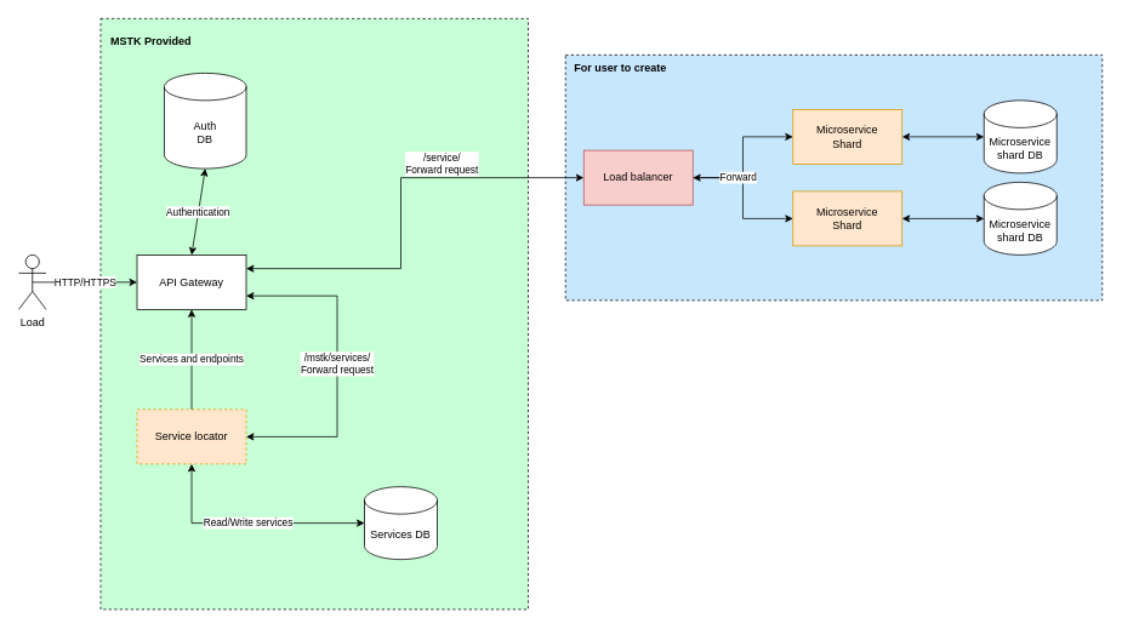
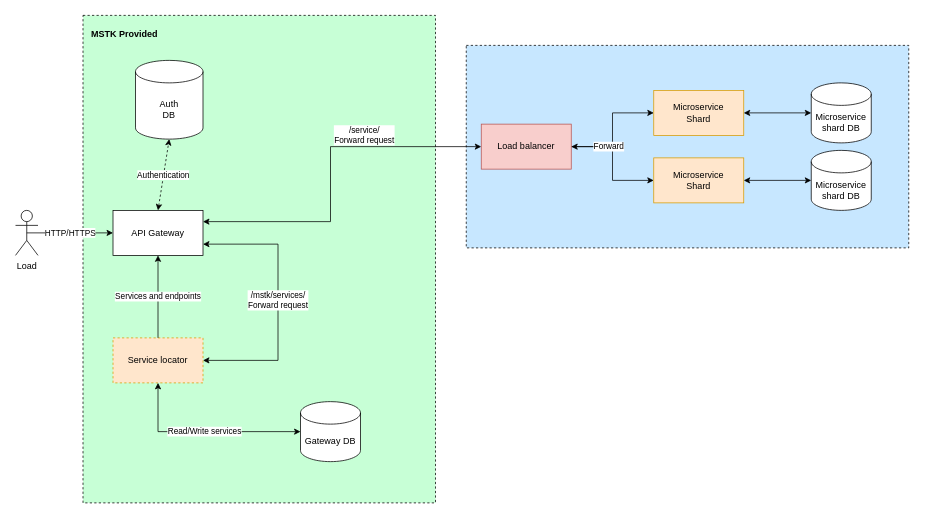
- <mxCell id="25" value="For user to create&lt;br&gt;" style="text;html=1;align=center;verticalAlign=middle;resizable=0;points=[];autosize=1;strokeColor=none;fillColor=none;fontStyle=1" parent="1" vertex="1"><mxGeometry x="621" y="60" width="120" height="30" as="geometry" /></mxCell>
- <mxCell id="7" value="Authentication" style="edgeStyle=none;rounded=0;orthogonalLoop=1;jettySize=auto;html=1;exitX=0.5;exitY=0;exitDx=0;exitDy=0;entryX=0.5;entryY=1;entryDx=0;entryDy=0;entryPerimeter=0;strokeColor=default;startArrow=classic;startFill=1;" parent="1" source="9" target="23" edge="1"><mxGeometry relative="1" as="geometry" /></mxCell>
+ <mxCell id="7" value="Authentication" style="edgeStyle=none;rounded=0;orthogonalLoop=1;jettySize=auto;html=1;exitX=0.5;exitY=0;exitDx=0;exitDy=0;entryX=0.5;entryY=1;entryDx=0;entryDy=0;entryPerimeter=0;strokeColor=default;startArrow=classic;startFill=1;dashed=1;" parent="1" source="9" target="23" edge="1"><mxGeometry relative="1" as="geometry" /></mxCell>
- <mxCell id="15" value="Services DB" style="shape=cylinder3;whiteSpace=wrap;html=1;boundedLbl=1;backgroundOutline=1;size=15;" parent="1" vertex="1"><mxGeometry x="400" y="535" width="80" height="80" as="geometry" /></mxCell>
+ <mxCell id="15" value="Gateway DB" style="shape=cylinder3;whiteSpace=wrap;html=1;boundedLbl=1;backgroundOutline=1;size=15;" parent="1" vertex="1"><mxGeometry x="400" y="535" width="80" height="80" as="geometry" /></mxCell>
